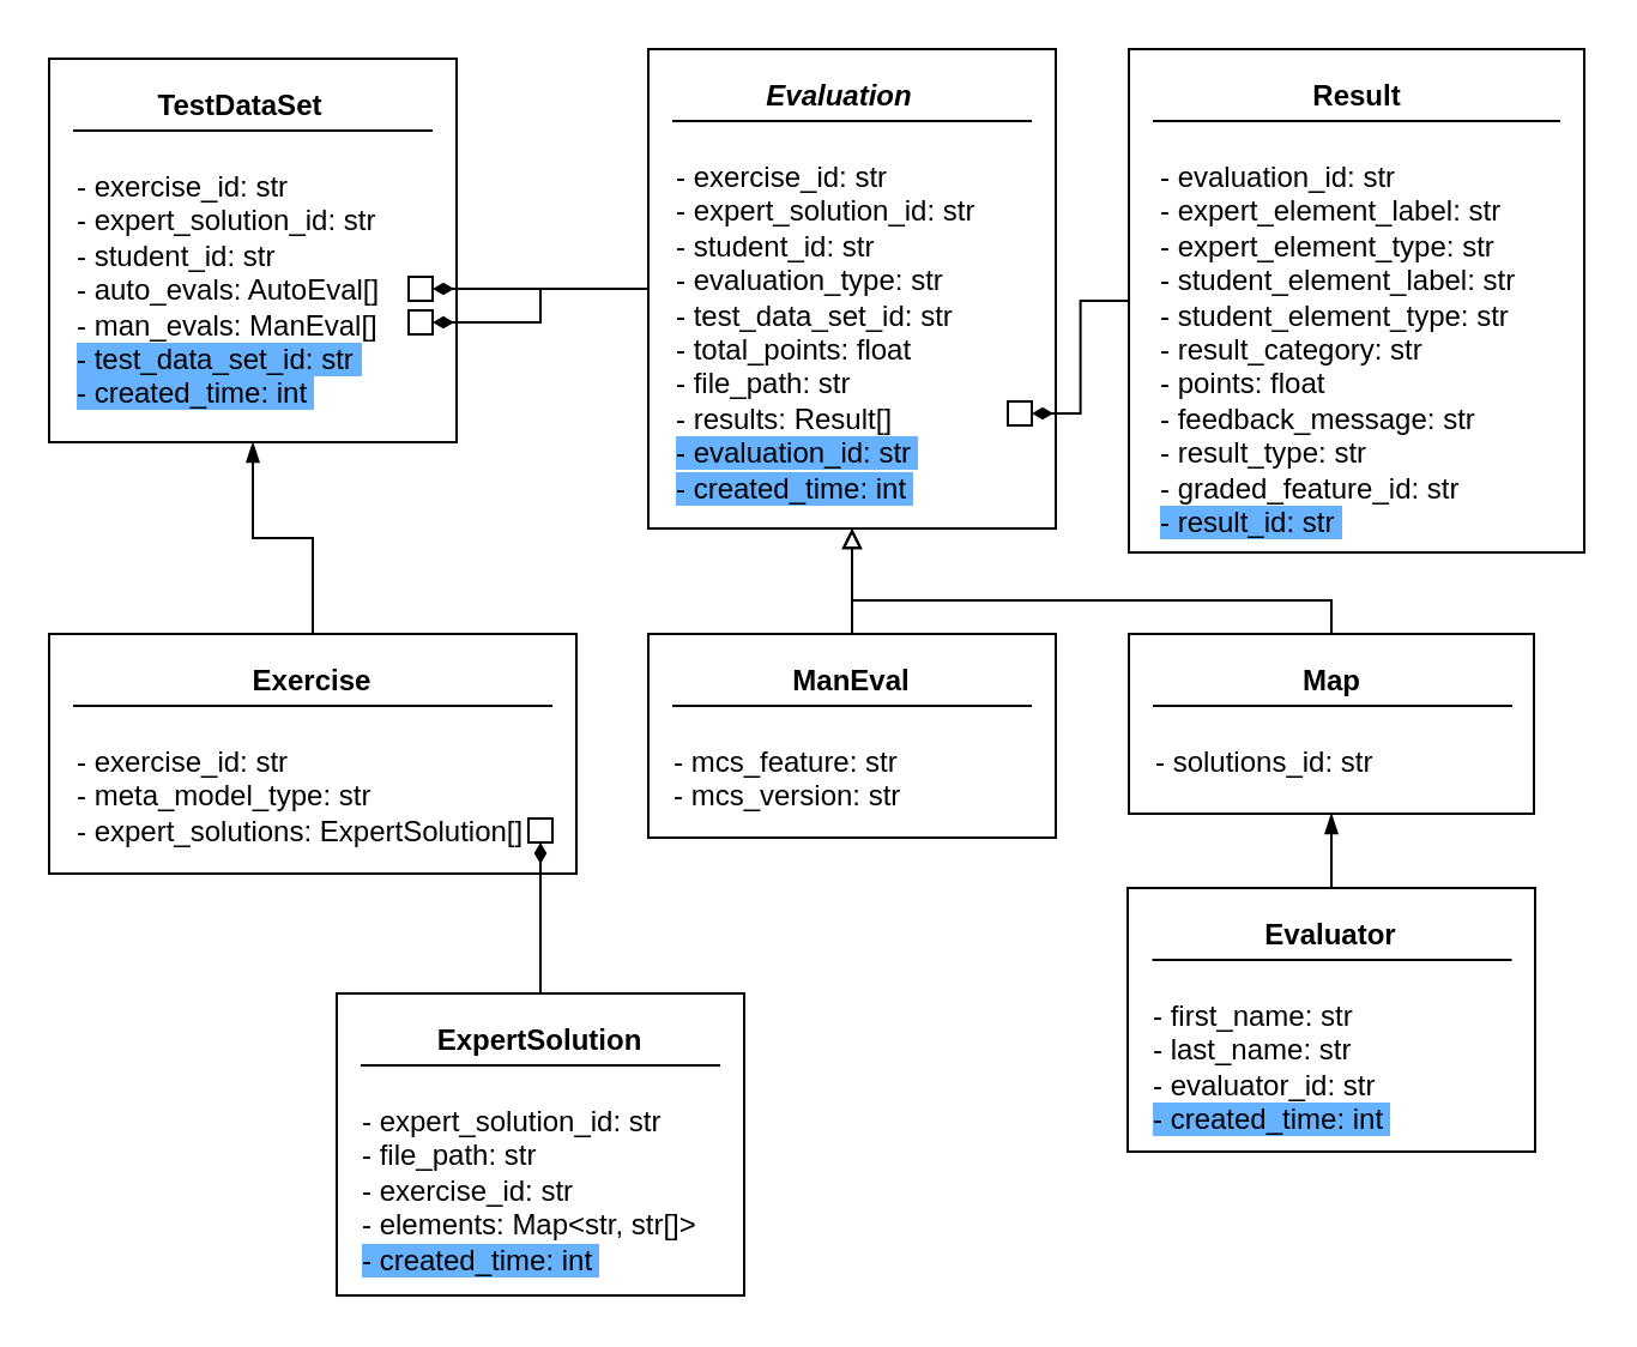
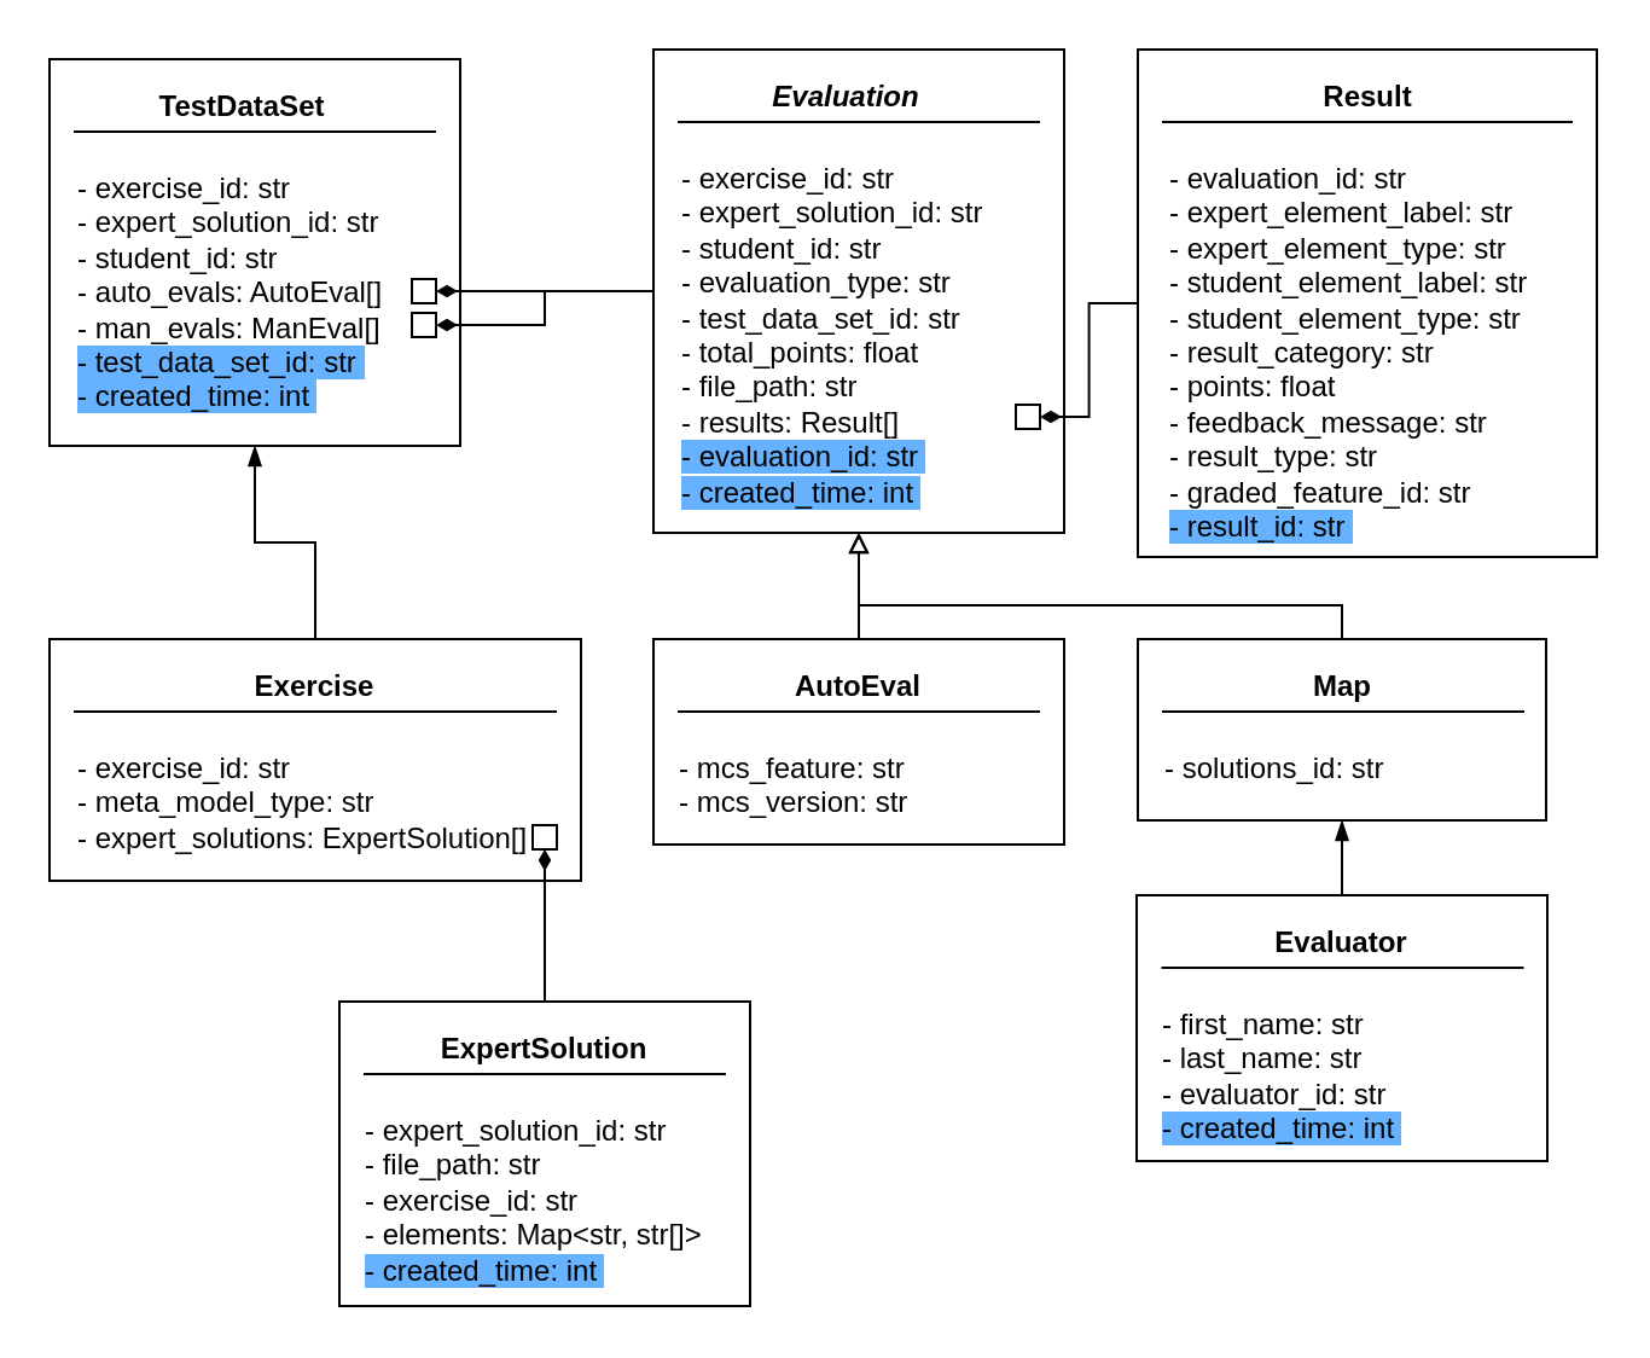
- <mxCell id="27" value="&lt;b&gt;ManEval&lt;/b&gt;" style="text;html=1;strokeColor=none;fillColor=none;align=center;verticalAlign=middle;whiteSpace=wrap;rounded=0;dashed=1;" parent="1" vertex="1"><mxGeometry x="280" y="274" width="150" height="20" as="geometry" /></mxCell>
+ <mxCell id="27" value="&lt;b&gt;AutoEval&lt;/b&gt;" style="text;html=1;strokeColor=none;fillColor=none;align=center;verticalAlign=middle;whiteSpace=wrap;rounded=0;dashed=1;" parent="1" vertex="1"><mxGeometry x="280" y="274" width="150" height="20" as="geometry" /></mxCell>
